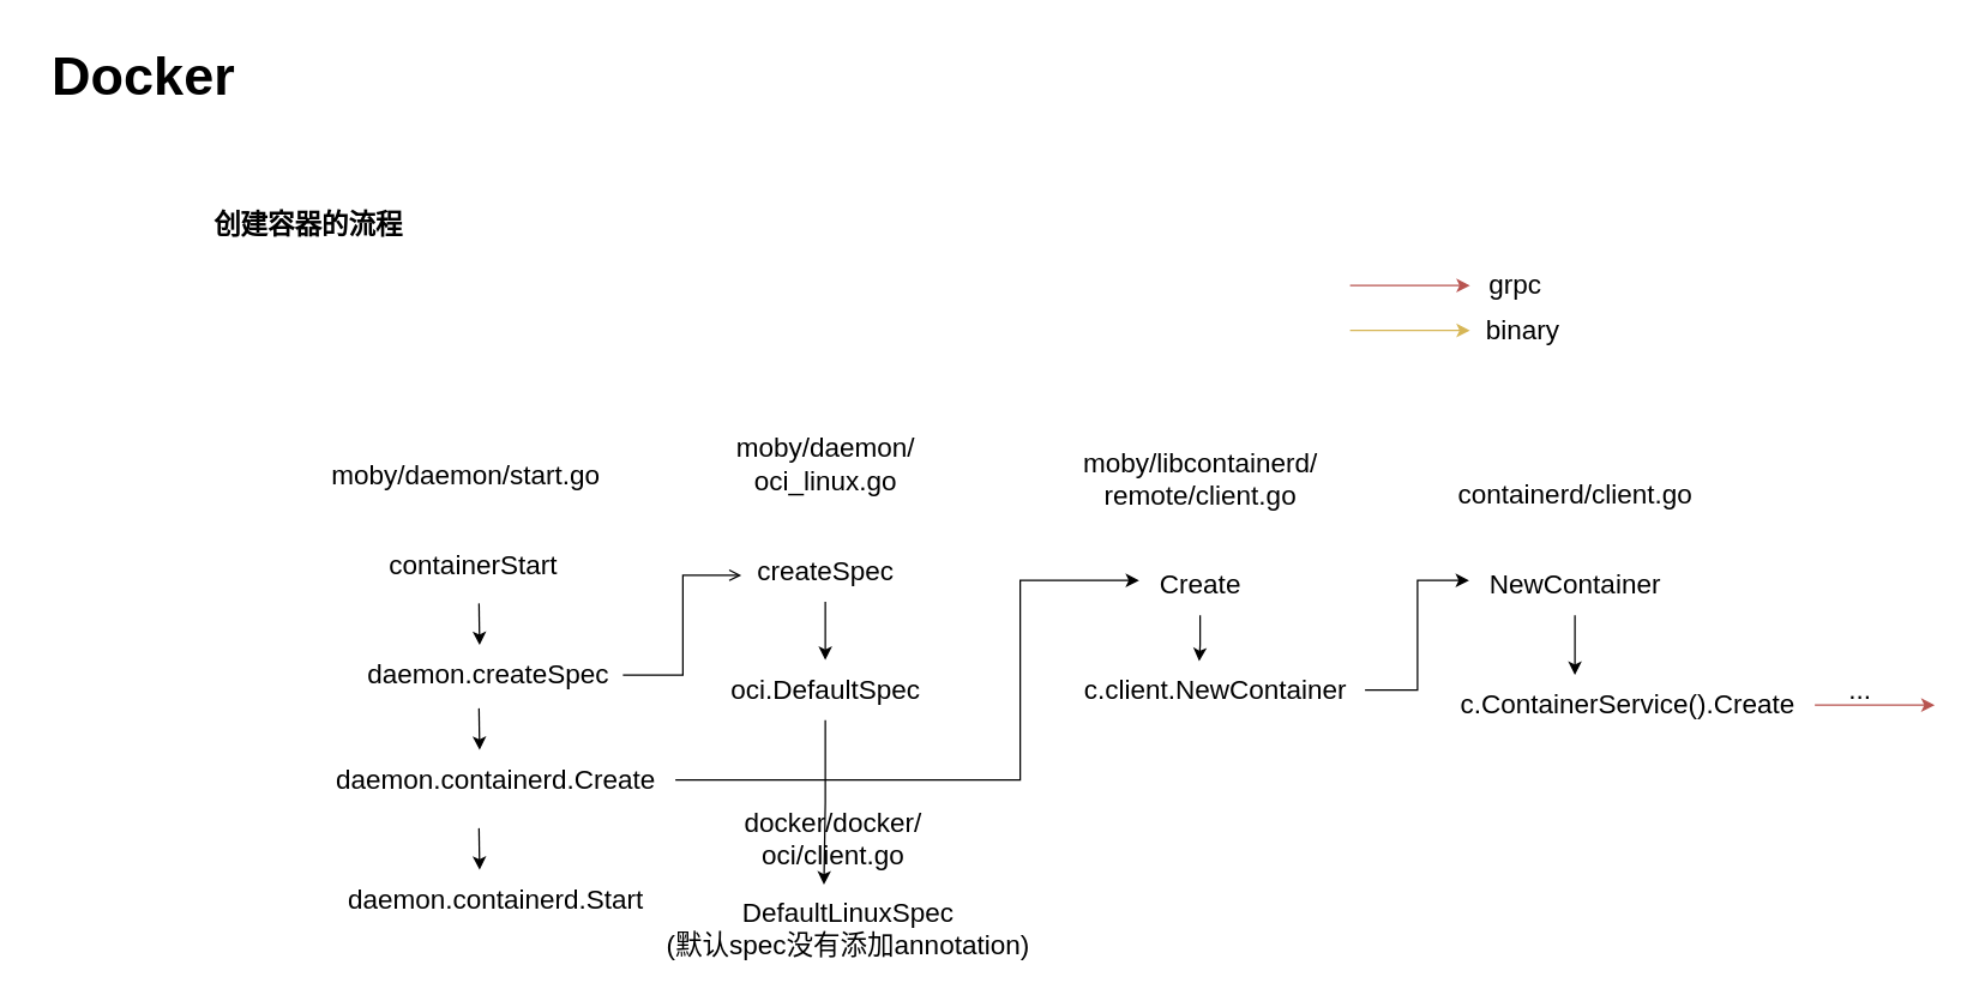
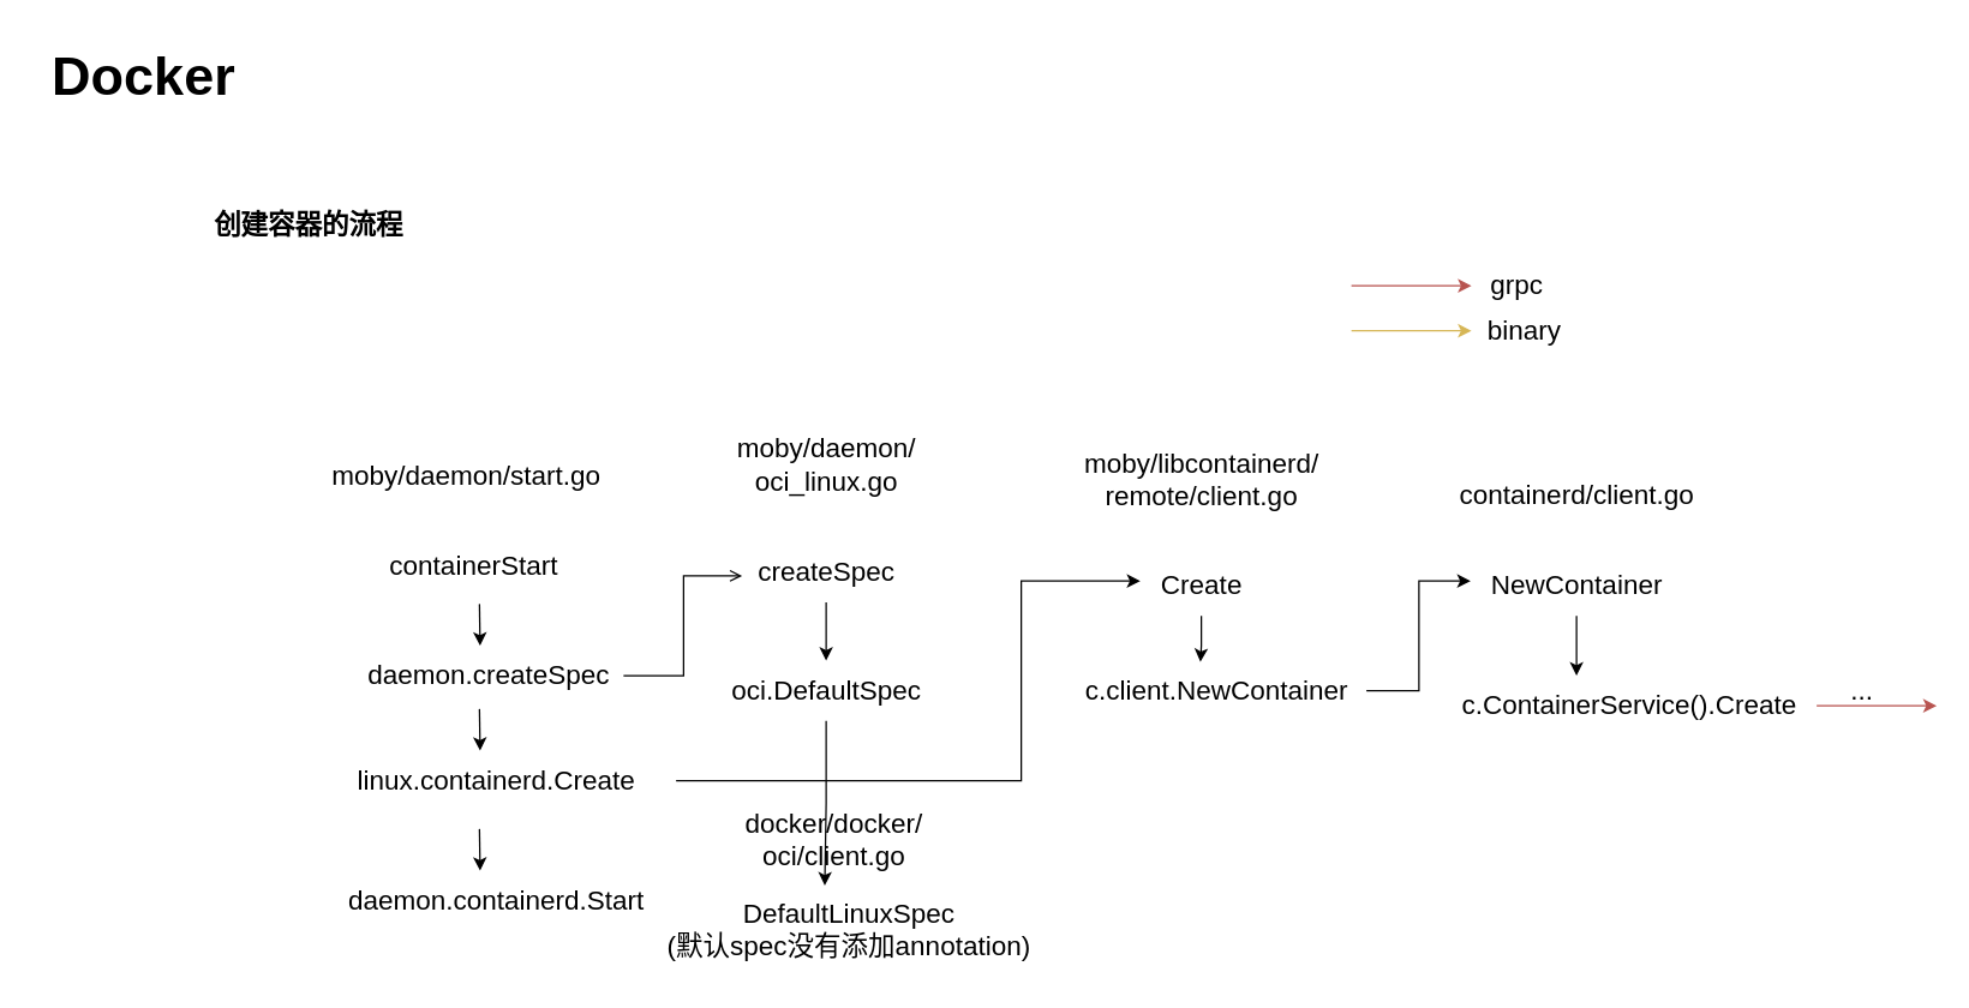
- <mxCell id="8" value="daemon.containerd.Create" style="text;html=1;align=center;verticalAlign=middle;resizable=0;points=[];autosize=1;strokeColor=none;fillColor=none;fontSize=18;" parent="1" vertex="1"><mxGeometry x="210" y="500" width="240" height="40" as="geometry" /></mxCell>
+ <mxCell id="8" value="linux.containerd.Create" style="text;html=1;align=center;verticalAlign=middle;resizable=0;points=[];autosize=1;strokeColor=none;fillColor=none;fontSize=18;" parent="1" vertex="1"><mxGeometry x="210" y="500" width="240" height="40" as="geometry" /></mxCell>
